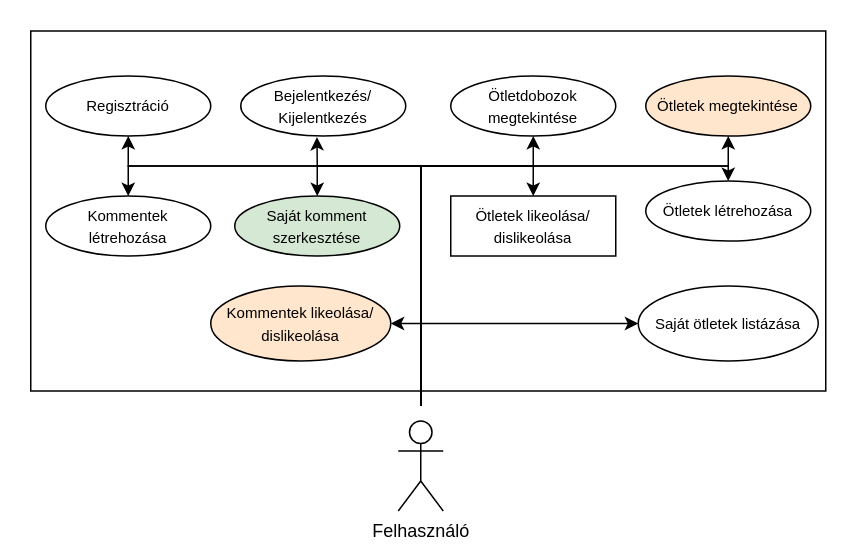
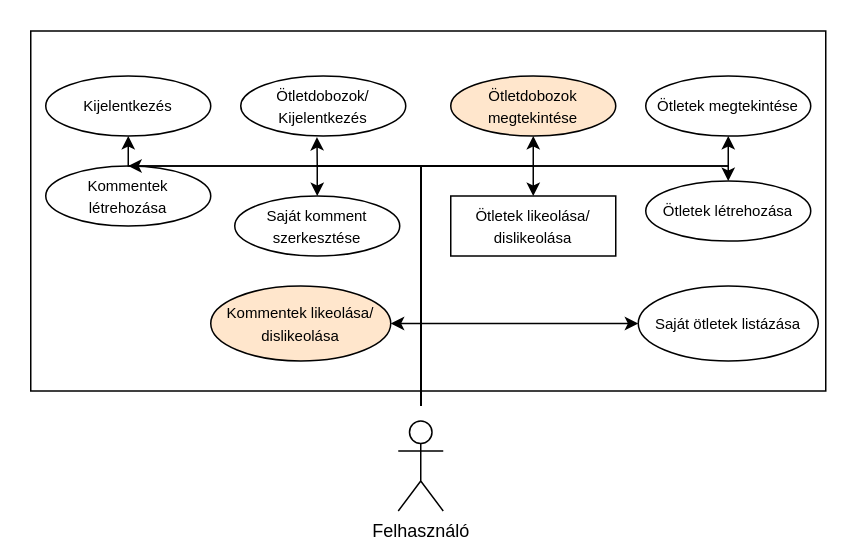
- <mxCell id="5" value="&lt;font style=&quot;font-size: 10px;&quot;&gt;Regisztráció&lt;/font&gt;" style="ellipse;whiteSpace=wrap;html=1;" vertex="1" parent="1"><mxGeometry x="30" y="50" width="110" height="40" as="geometry" /></mxCell>
+ <mxCell id="5" value="&lt;font style=&quot;font-size: 10px;&quot;&gt;Kijelentkezés&lt;/font&gt;" style="ellipse;whiteSpace=wrap;html=1;" vertex="1" parent="1"><mxGeometry x="30" y="50" width="110" height="40" as="geometry" /></mxCell>
- <mxCell id="6" value="&lt;font style=&quot;font-size: 10px;&quot;&gt;Bejelentkezés/&lt;/font&gt;&lt;div&gt;&lt;span style=&quot;font-size: 10px;&quot;&gt;Kijelentkezés&lt;/span&gt;&lt;/div&gt;" style="ellipse;whiteSpace=wrap;html=1;" vertex="1" parent="1"><mxGeometry x="160" y="50" width="110" height="40" as="geometry" /></mxCell>
+ <mxCell id="6" value="&lt;font style=&quot;font-size: 10px;&quot;&gt;Ötletdobozok/&lt;/font&gt;&lt;div&gt;&lt;span style=&quot;font-size: 10px;&quot;&gt;Kijelentkezés&lt;/span&gt;&lt;/div&gt;" style="ellipse;whiteSpace=wrap;html=1;" vertex="1" parent="1"><mxGeometry x="160" y="50" width="110" height="40" as="geometry" /></mxCell>
- <mxCell id="4" value="&lt;font style=&quot;font-size: 10px;&quot;&gt;Ötletdobozok megtekintése&lt;/font&gt;" style="ellipse;whiteSpace=wrap;html=1;" vertex="1" parent="1"><mxGeometry x="300" y="50" width="110" height="40" as="geometry" /></mxCell>
+ <mxCell id="4" value="&lt;font style=&quot;font-size: 10px;&quot;&gt;Ötletdobozok megtekintése&lt;/font&gt;" style="ellipse;whiteSpace=wrap;html=1;fillColor=#ffe6cc;" vertex="1" parent="1"><mxGeometry x="300" y="50" width="110" height="40" as="geometry" /></mxCell>
- <mxCell id="7" value="&lt;font style=&quot;font-size: 10px;&quot;&gt;Ötletek megtekintése&lt;/font&gt;" style="ellipse;whiteSpace=wrap;html=1;fillColor=#ffe6cc;" vertex="1" parent="1"><mxGeometry x="430" y="50" width="110" height="40" as="geometry" /></mxCell>
+ <mxCell id="7" value="&lt;font style=&quot;font-size: 10px;&quot;&gt;Ötletek megtekintése&lt;/font&gt;" style="ellipse;whiteSpace=wrap;html=1;" vertex="1" parent="1"><mxGeometry x="430" y="50" width="110" height="40" as="geometry" /></mxCell>
- <mxCell id="10" value="&lt;font style=&quot;font-size: 10px;&quot;&gt;Kommentek&lt;/font&gt;&lt;div&gt;&lt;font style=&quot;font-size: 10px;&quot;&gt;létrehozása&lt;/font&gt;&lt;/div&gt;" style="ellipse;whiteSpace=wrap;html=1;" vertex="1" parent="1"><mxGeometry x="30" y="130" width="110" height="40" as="geometry" /></mxCell>
+ <mxCell id="10" value="&lt;font style=&quot;font-size: 10px;&quot;&gt;Kommentek&lt;/font&gt;&lt;div&gt;&lt;font style=&quot;font-size: 10px;&quot;&gt;létrehozása&lt;/font&gt;&lt;/div&gt;" style="ellipse;whiteSpace=wrap;html=1;" vertex="1" parent="1"><mxGeometry x="30" y="110" width="110" height="40" as="geometry" /></mxCell>
- <mxCell id="11" value="&lt;span style=&quot;font-size: 10px;&quot;&gt;Saját komment&lt;/span&gt;&lt;div&gt;&lt;span style=&quot;font-size: 10px;&quot;&gt;szerkesztése&lt;/span&gt;&lt;/div&gt;" style="ellipse;whiteSpace=wrap;html=1;fillColor=#d5e8d4;" vertex="1" parent="1"><mxGeometry x="156" y="130" width="110" height="40" as="geometry" /></mxCell>
+ <mxCell id="11" value="&lt;span style=&quot;font-size: 10px;&quot;&gt;Saját komment&lt;/span&gt;&lt;div&gt;&lt;span style=&quot;font-size: 10px;&quot;&gt;szerkesztése&lt;/span&gt;&lt;/div&gt;" style="ellipse;whiteSpace=wrap;html=1;" vertex="1" parent="1"><mxGeometry x="156" y="130" width="110" height="40" as="geometry" /></mxCell>
